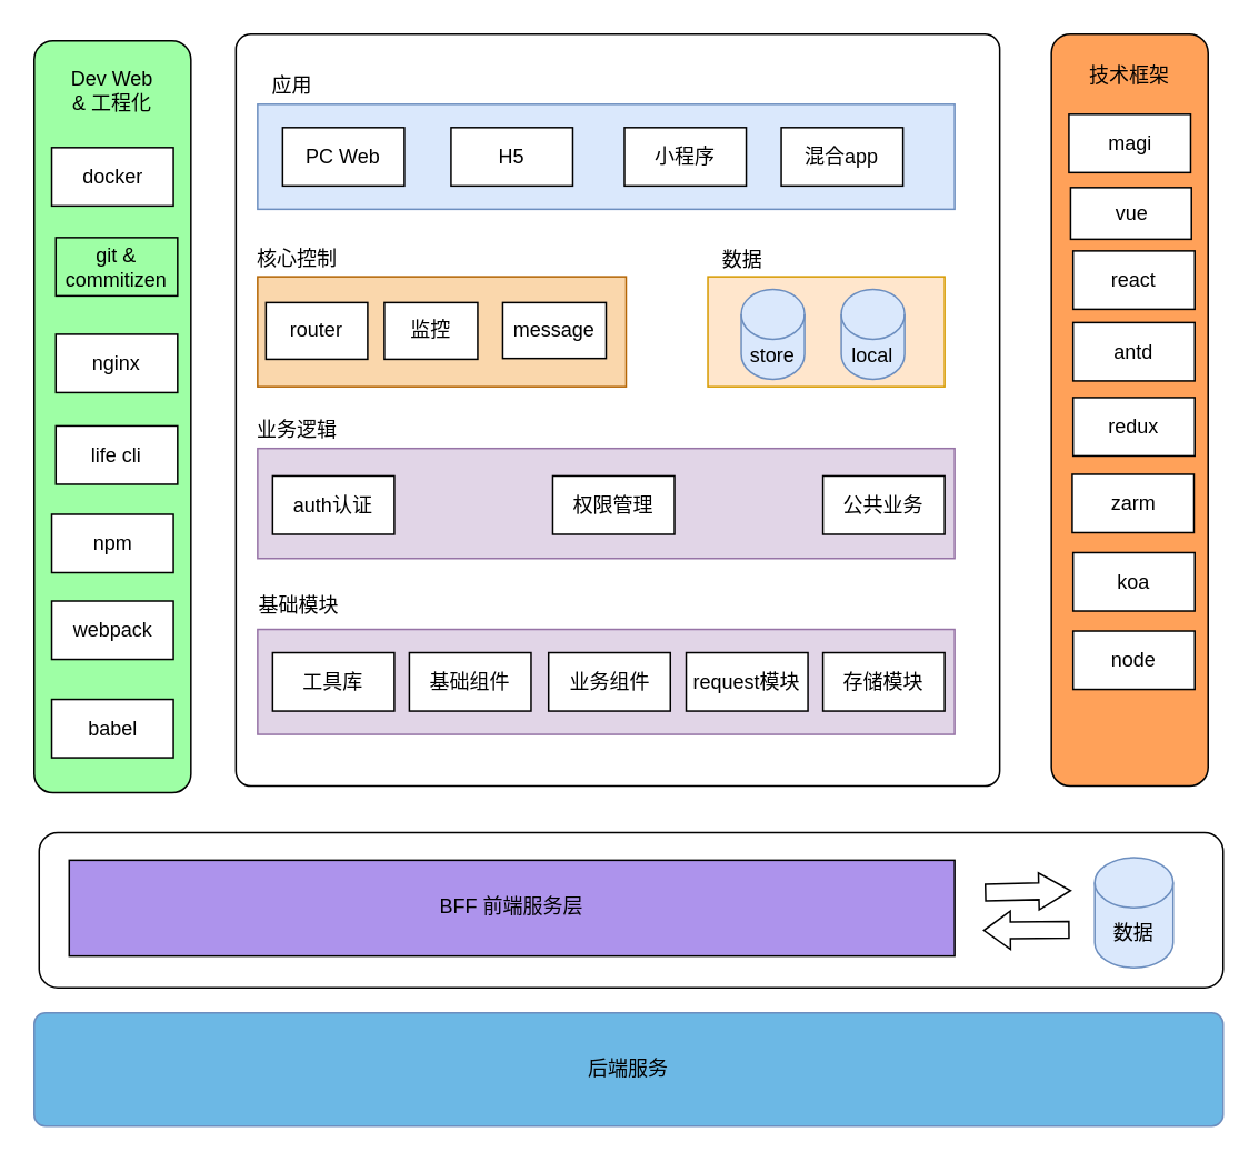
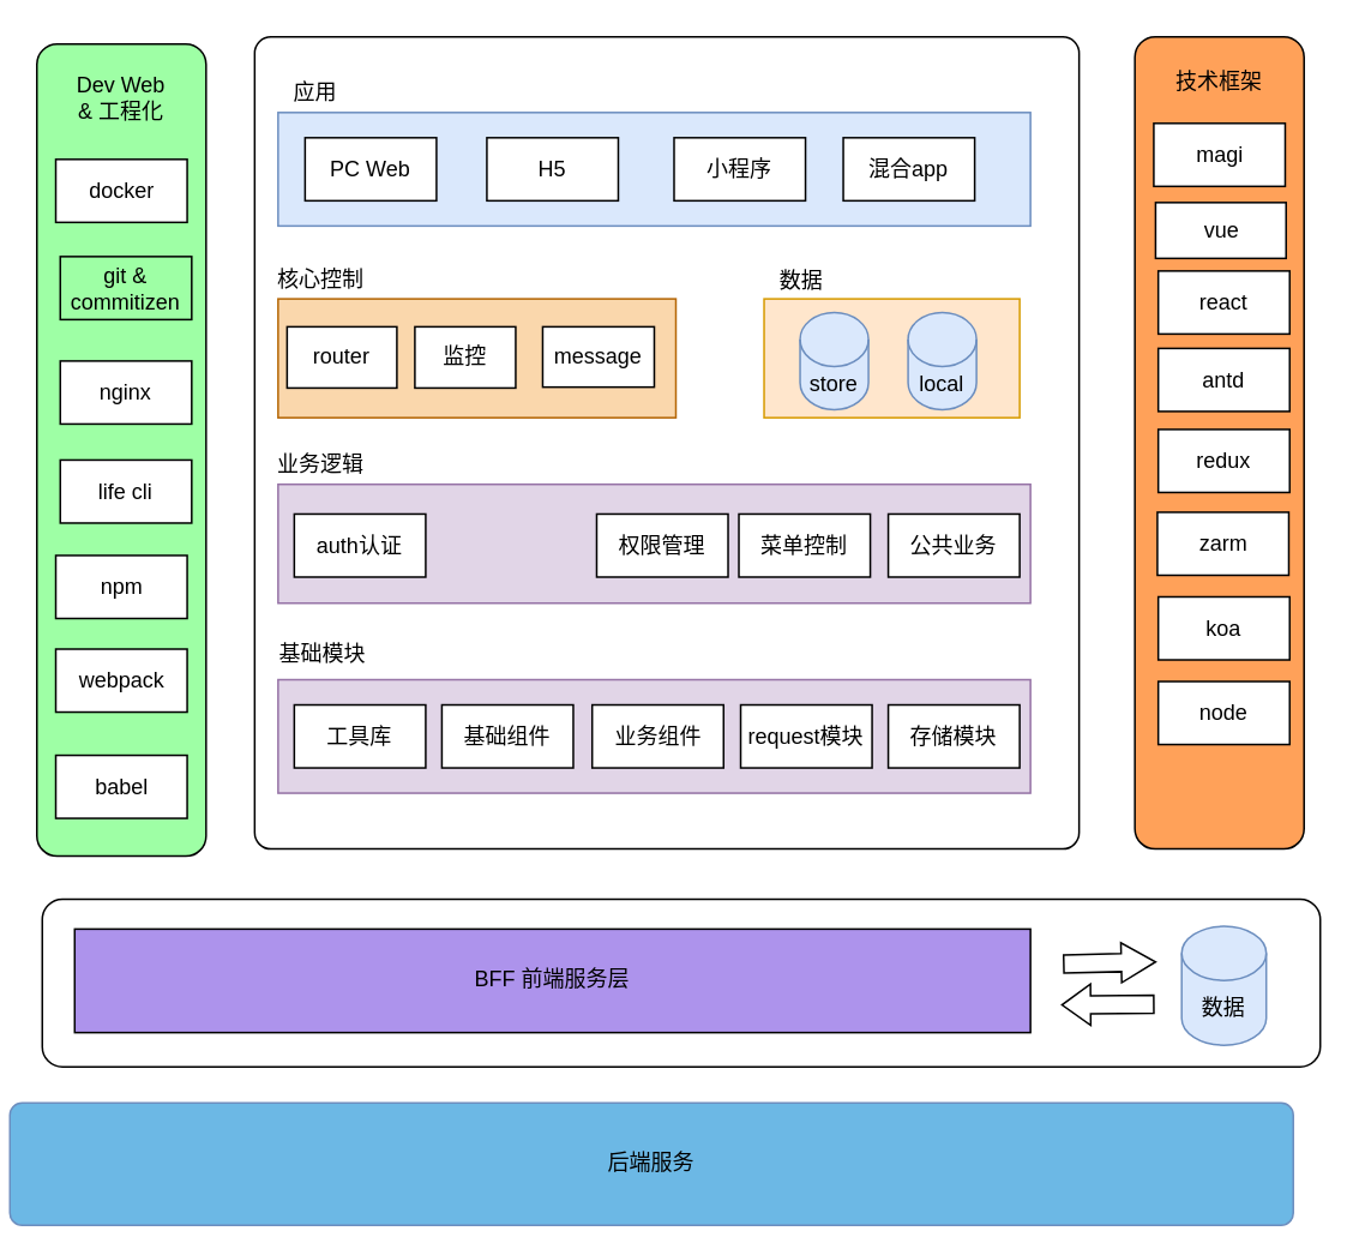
+ <mxCell id="48" value="菜单控制" style="rounded=0;whiteSpace=wrap;html=1;" parent="1" vertex="1"><mxGeometry x="410" y="285" width="73" height="35" as="geometry" /></mxCell>
- <mxCell id="9" value="后端服务" style="rounded=1;whiteSpace=wrap;html=1;arcSize=10;fillColor=#6cb8e5;strokeColor=#6c8ebf;" parent="1" vertex="1"><mxGeometry x="20" y="607" width="713" height="68" as="geometry" /></mxCell>
+ <mxCell id="9" value="后端服务" style="rounded=1;whiteSpace=wrap;html=1;arcSize=10;fillColor=#6cb8e5;strokeColor=#6c8ebf;" parent="1" vertex="1"><mxGeometry x="5" y="612" width="713" height="68" as="geometry" /></mxCell>
